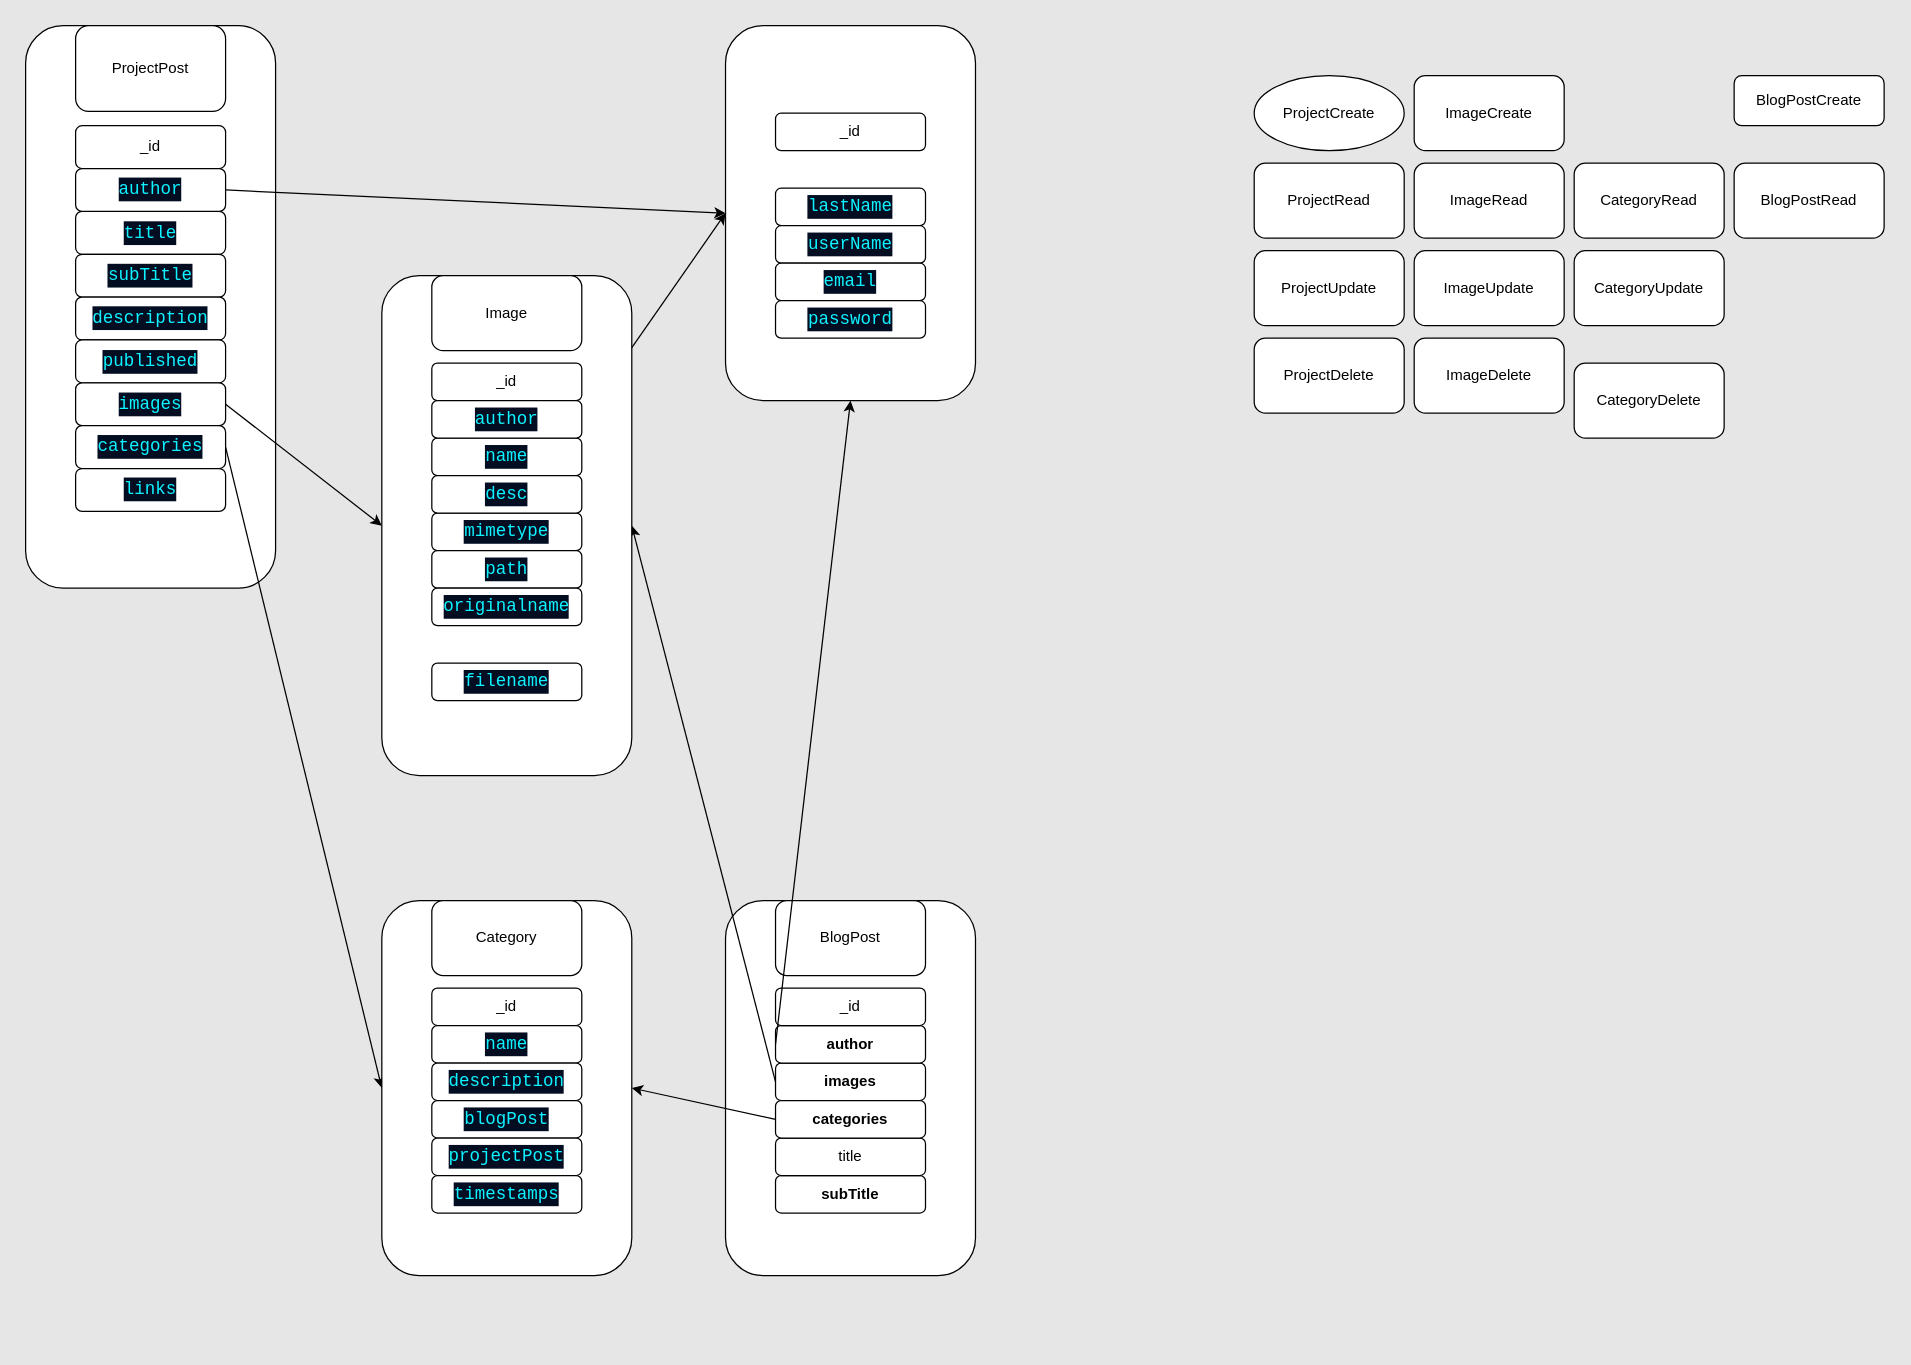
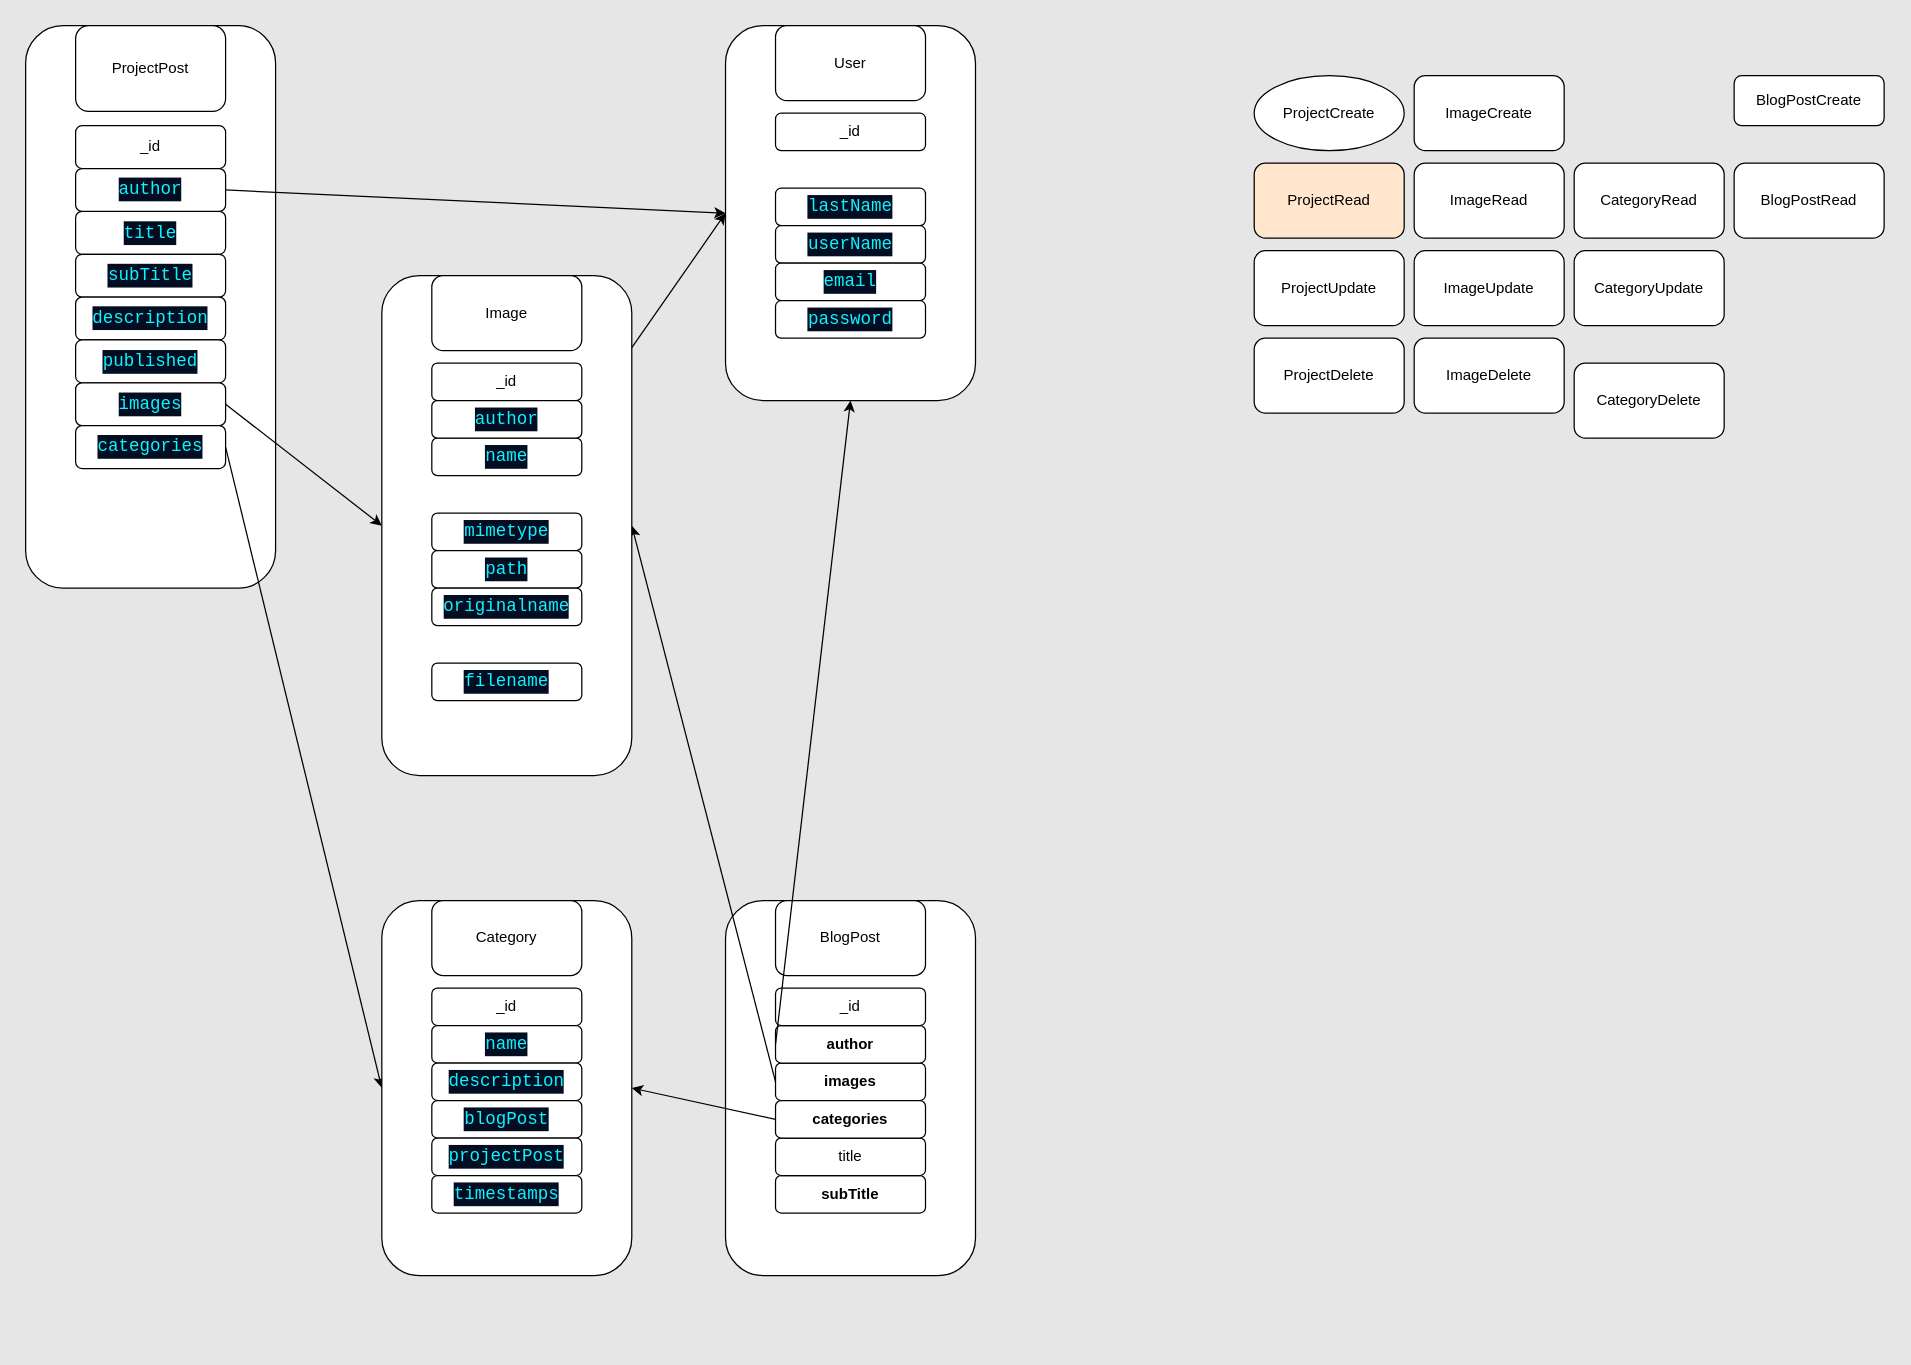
+ <mxCell id="40" value="User" style="rounded=1;whiteSpace=wrap;html=1;" parent="38" vertex="1"><mxGeometry x="40" width="120" height="60" as="geometry" /></mxCell>
- <mxCell id="7" value="ProjectRead" style="rounded=1;whiteSpace=wrap;html=1;" parent="1" vertex="1"><mxGeometry x="1003" y="130" width="120" height="60" as="geometry" /></mxCell>
+ <mxCell id="7" value="ProjectRead" style="rounded=1;whiteSpace=wrap;html=1;fillColor=#ffe6cc;" parent="1" vertex="1"><mxGeometry x="1003" y="130" width="120" height="60" as="geometry" /></mxCell>
- <mxCell id="26" value="&lt;div style=&quot;color: rgb(253 , 254 , 255) ; background-color: rgb(3 , 13 , 34) ; font-family: &amp;#34;consolas&amp;#34; , &amp;#34;courier new&amp;#34; , monospace ; font-weight: normal ; font-size: 14px ; line-height: 19px&quot;&gt;&lt;div style=&quot;font-family: &amp;#34;consolas&amp;#34; , &amp;#34;courier new&amp;#34; , monospace ; line-height: 19px&quot;&gt;&lt;span style=&quot;color: #0ef3ff&quot;&gt;links&lt;/span&gt;&lt;/div&gt;&lt;/div&gt;" style="rounded=1;whiteSpace=wrap;html=1;fontStyle=1;" parent="15" vertex="1"><mxGeometry x="40" y="354.286" width="120" height="34.286" as="geometry" /></mxCell>
- <mxCell id="60" value="&lt;div style=&quot;color: rgb(253 , 254 , 255) ; background-color: rgb(3 , 13 , 34) ; font-family: &amp;#34;consolas&amp;#34; , &amp;#34;courier new&amp;#34; , monospace ; font-size: 14px ; line-height: 19px&quot;&gt;&lt;span style=&quot;color: #0ef3ff&quot;&gt;desc&lt;/span&gt;&lt;/div&gt;" style="rounded=1;whiteSpace=wrap;html=1;fontStyle=0;" parent="51" vertex="1"><mxGeometry x="40" y="160" width="120" height="30" as="geometry" /></mxCell>
